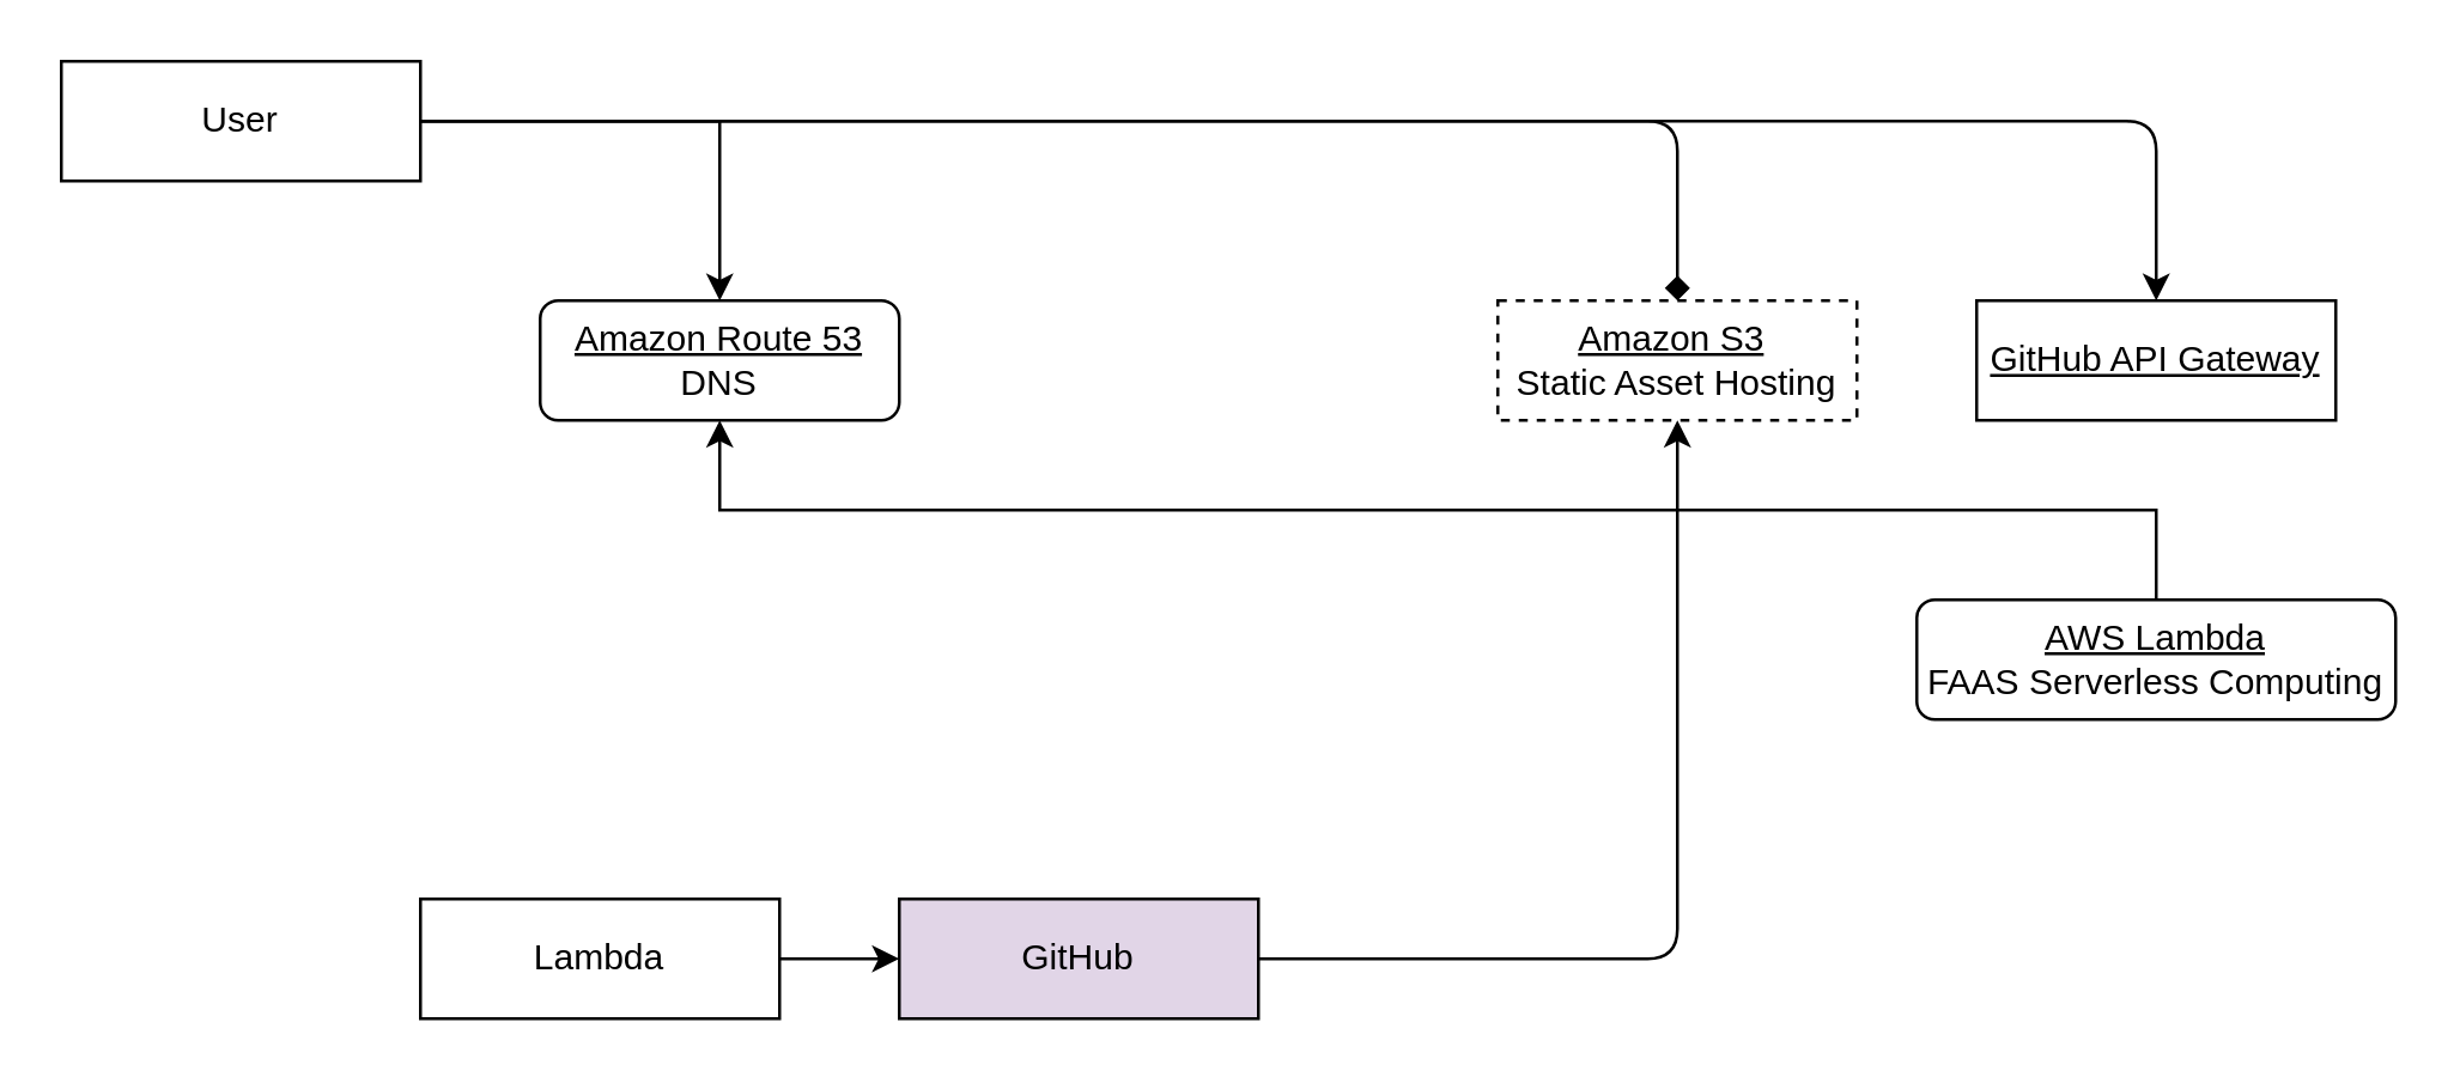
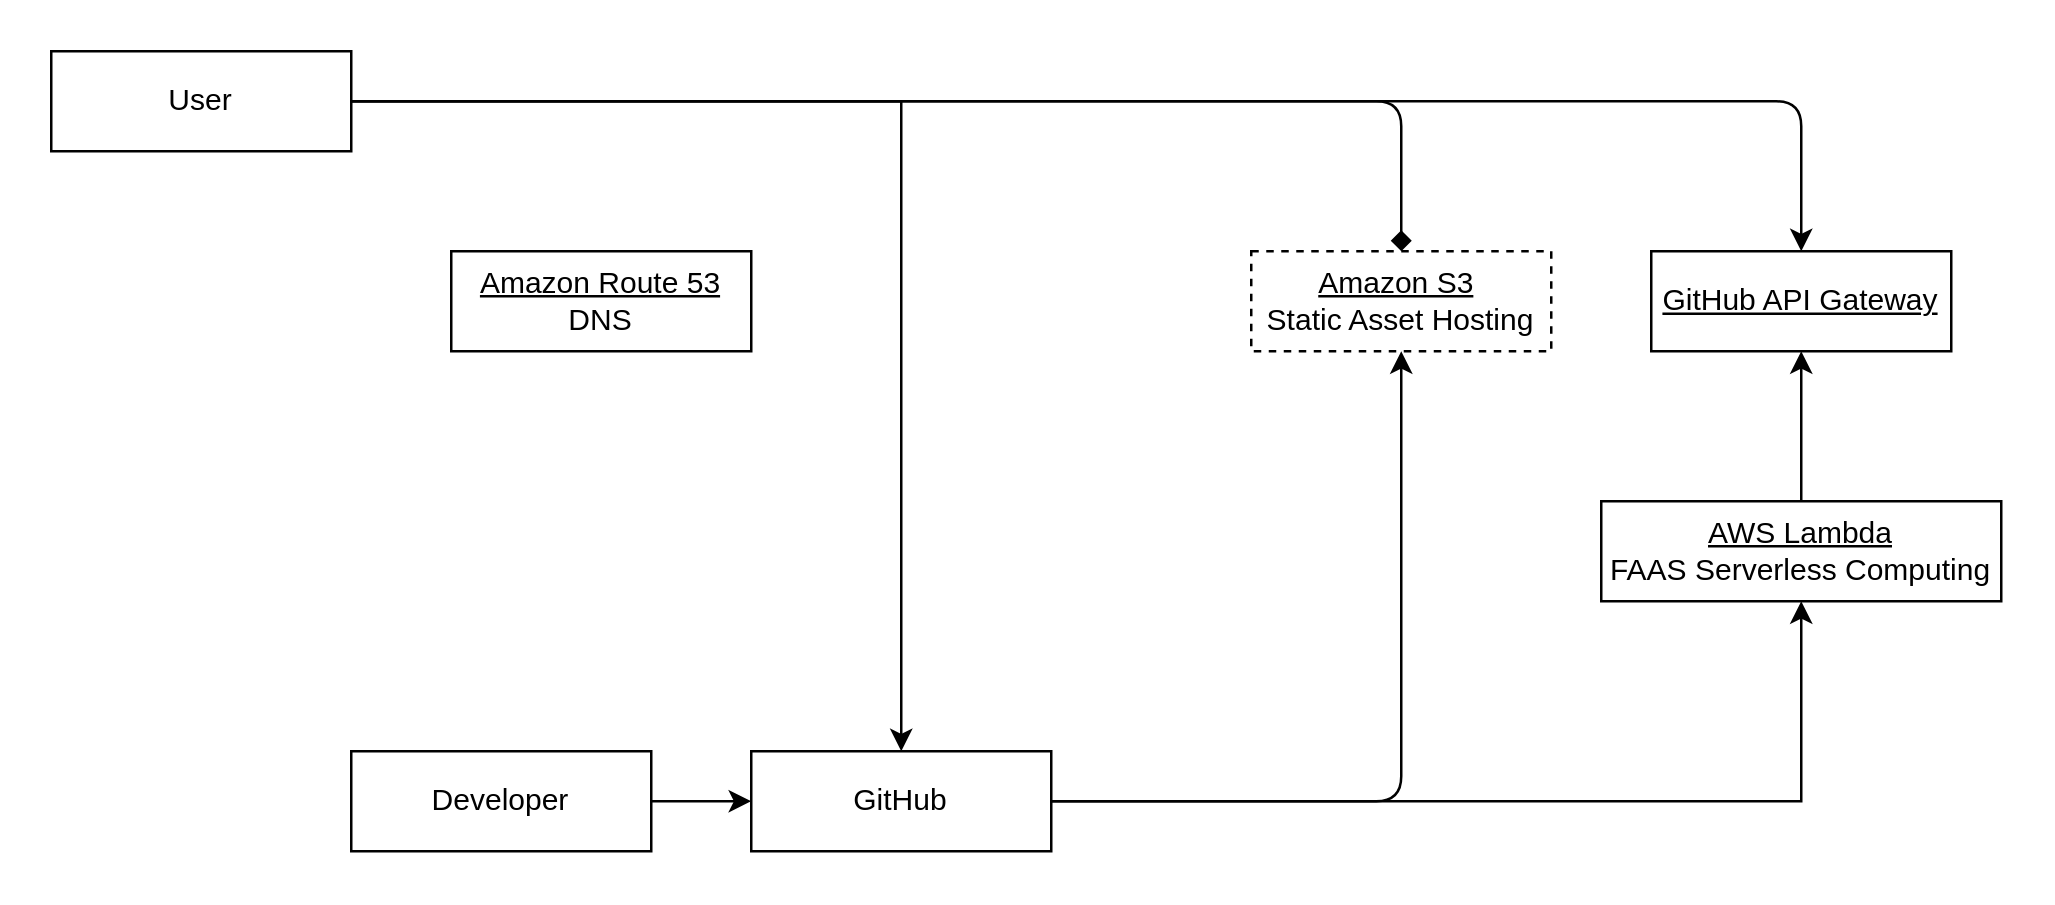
- <mxCell id="6" style="edgeStyle=orthogonalEdgeStyle;rounded=0;orthogonalLoop=1;jettySize=auto;html=1;exitX=1;exitY=0.5;exitDx=0;exitDy=0;entryX=0.5;entryY=0;entryDx=0;entryDy=0;" parent="1" source="7" target="12" edge="1"><mxGeometry relative="1" as="geometry" /></mxCell>
+ <mxCell id="6" style="edgeStyle=orthogonalEdgeStyle;rounded=0;orthogonalLoop=1;jettySize=auto;html=1;exitX=1;exitY=0.5;exitDx=0;exitDy=0;" parent="1" source="7" target="5" edge="1"><mxGeometry relative="1" as="geometry" /></mxCell>
- <mxCell id="12" value="&lt;u&gt;Amazon Route 53&lt;/u&gt;&lt;br&gt;DNS" style="whiteSpace=wrap;html=1;rounded=1;" parent="1" vertex="1"><mxGeometry x="180" y="100" width="120" height="40" as="geometry" /></mxCell>
+ <mxCell id="12" value="&lt;u&gt;Amazon Route 53&lt;/u&gt;&lt;br&gt;DNS" style="rounded=0;whiteSpace=wrap;html=1;" parent="1" vertex="1"><mxGeometry x="180" y="100" width="120" height="40" as="geometry" /></mxCell>
- <mxCell id="9" style="edgeStyle=orthogonalEdgeStyle;rounded=0;orthogonalLoop=1;jettySize=auto;html=1;exitX=0.5;exitY=0;exitDx=0;exitDy=0;" parent="1" source="10" target="12" edge="1"><mxGeometry relative="1" as="geometry" /></mxCell>
+ <mxCell id="9" style="edgeStyle=orthogonalEdgeStyle;rounded=0;orthogonalLoop=1;jettySize=auto;html=1;exitX=0.5;exitY=0;exitDx=0;exitDy=0;entryX=0.5;entryY=1;entryDx=0;entryDy=0;" parent="1" source="10" target="11" edge="1"><mxGeometry relative="1" as="geometry" /></mxCell>
- <mxCell id="10" value="&lt;u&gt;AWS Lambda&lt;/u&gt;&lt;br&gt;FAAS Serverless Computing" style="whiteSpace=wrap;html=1;rounded=1;" parent="1" vertex="1"><mxGeometry x="640" y="200" width="160" height="40" as="geometry" /></mxCell>
+ <mxCell id="10" value="&lt;u&gt;AWS Lambda&lt;/u&gt;&lt;br&gt;FAAS Serverless Computing" style="rounded=0;whiteSpace=wrap;html=1;" parent="1" vertex="1"><mxGeometry x="640" y="200" width="160" height="40" as="geometry" /></mxCell>
- <mxCell id="3" value="Lambda" style="rounded=0;whiteSpace=wrap;html=1;" parent="1" vertex="1"><mxGeometry x="140" y="300" width="120" height="40" as="geometry" /></mxCell>
+ <mxCell id="3" value="Developer" style="rounded=0;whiteSpace=wrap;html=1;" parent="1" vertex="1"><mxGeometry x="140" y="300" width="120" height="40" as="geometry" /></mxCell>
- <mxCell id="5" value="GitHub" style="rounded=0;whiteSpace=wrap;html=1;fillColor=#e1d5e7;" parent="1" vertex="1"><mxGeometry x="300" y="300" width="120" height="40" as="geometry" /></mxCell>
+ <mxCell id="5" value="GitHub" style="rounded=0;whiteSpace=wrap;html=1;" parent="1" vertex="1"><mxGeometry x="300" y="300" width="120" height="40" as="geometry" /></mxCell>
+ <mxCell id="4" style="edgeStyle=orthogonalEdgeStyle;rounded=0;orthogonalLoop=1;jettySize=auto;html=1;exitX=1;exitY=0.5;exitDx=0;exitDy=0;entryX=0.5;entryY=1;entryDx=0;entryDy=0;" parent="1" source="5" target="10" edge="1"><mxGeometry relative="1" as="geometry"><mxPoint x="480" y="320" as="targetPoint" /></mxGeometry></mxCell>
